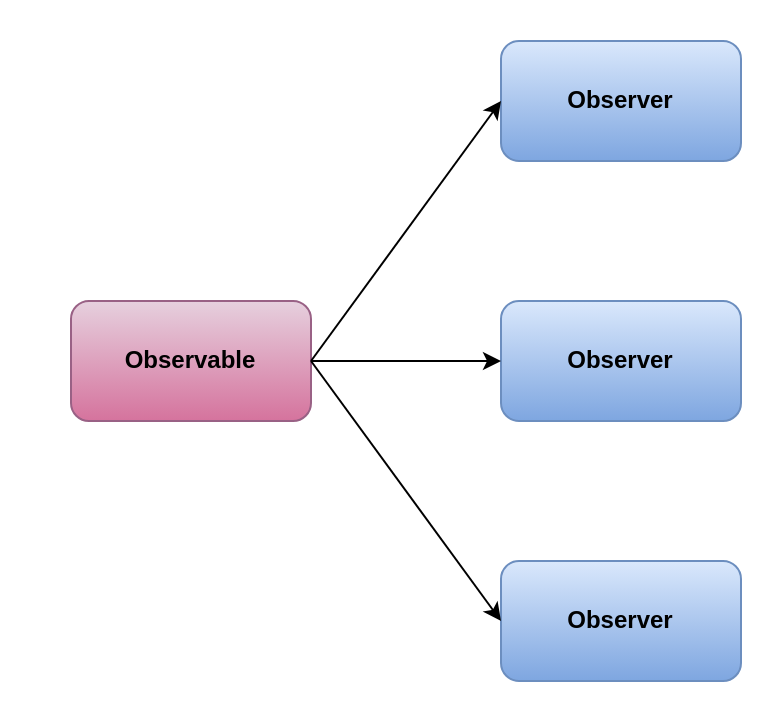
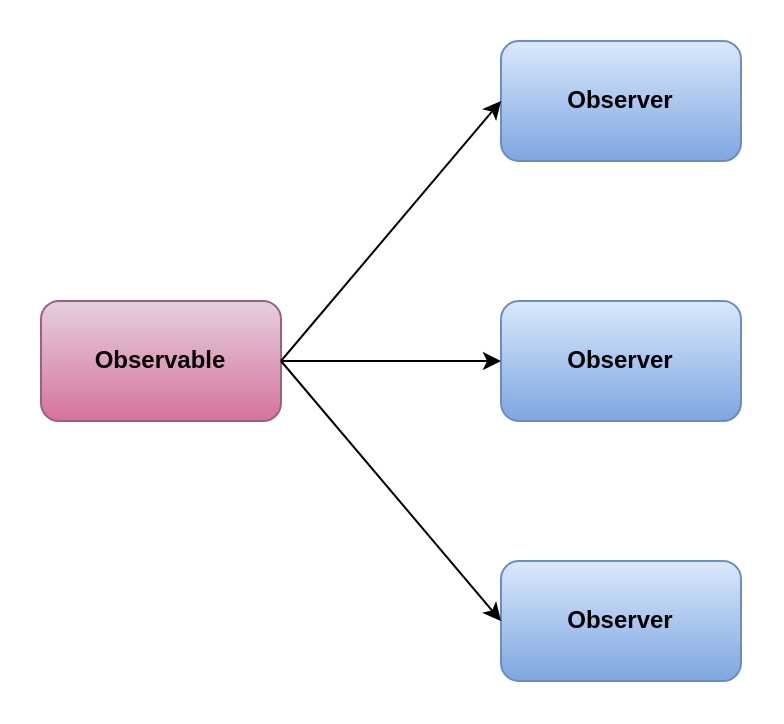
- <mxCell id="2" value="Observable" style="rounded=1;whiteSpace=wrap;html=1;fontStyle=1;fillColor=#e6d0de;strokeColor=#996185;gradientColor=#d5739d;" vertex="1" parent="1"><mxGeometry x="35" y="150" width="120" height="60" as="geometry" /></mxCell>
+ <mxCell id="2" value="Observable" style="rounded=1;whiteSpace=wrap;html=1;fontStyle=1;fillColor=#e6d0de;strokeColor=#996185;gradientColor=#d5739d;" vertex="1" parent="1"><mxGeometry x="20" y="150" width="120" height="60" as="geometry" /></mxCell>
